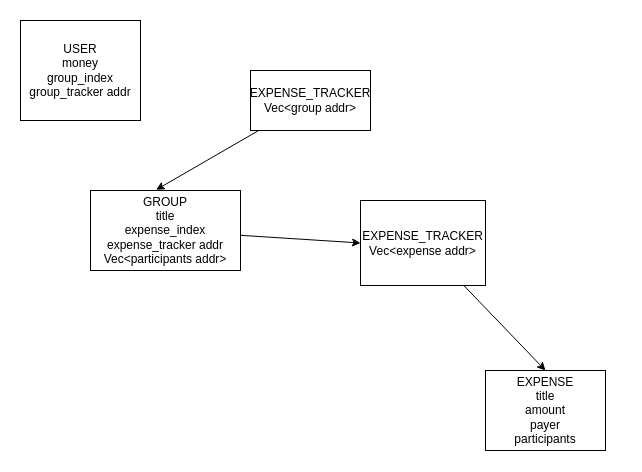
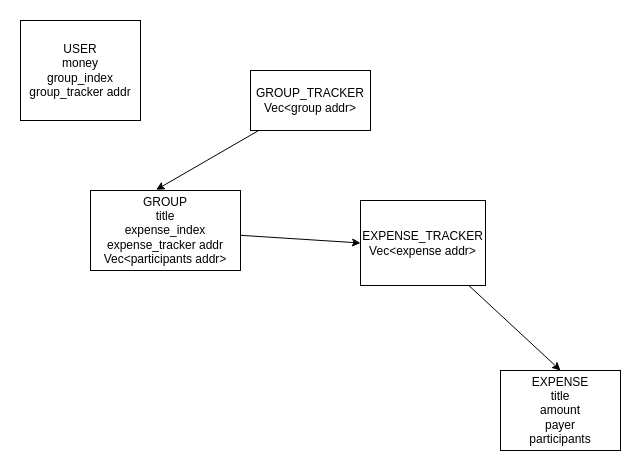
- <mxCell id="4" value="EXPENSE_TRACKER&lt;br&gt;Vec&amp;lt;group addr&amp;gt;" style="rounded=0;whiteSpace=wrap;html=1;" vertex="1" parent="1"><mxGeometry x="250" y="70" width="120" height="60" as="geometry" /></mxCell>
+ <mxCell id="4" value="GROUP_TRACKER&lt;br&gt;Vec&amp;lt;group addr&amp;gt;" style="rounded=0;whiteSpace=wrap;html=1;" vertex="1" parent="1"><mxGeometry x="250" y="70" width="120" height="60" as="geometry" /></mxCell>
- <mxCell id="9" value="EXPENSE&lt;br&gt;title&lt;br&gt;amount&lt;br&gt;payer&lt;br&gt;participants&lt;br&gt;" style="rounded=0;whiteSpace=wrap;html=1;" vertex="1" parent="1"><mxGeometry x="485" y="370" width="120" height="80" as="geometry" /></mxCell>
+ <mxCell id="9" value="EXPENSE&lt;br&gt;title&lt;br&gt;amount&lt;br&gt;payer&lt;br&gt;participants&lt;br&gt;" style="rounded=0;whiteSpace=wrap;html=1;" vertex="1" parent="1"><mxGeometry x="500" y="370" width="120" height="80" as="geometry" /></mxCell>
